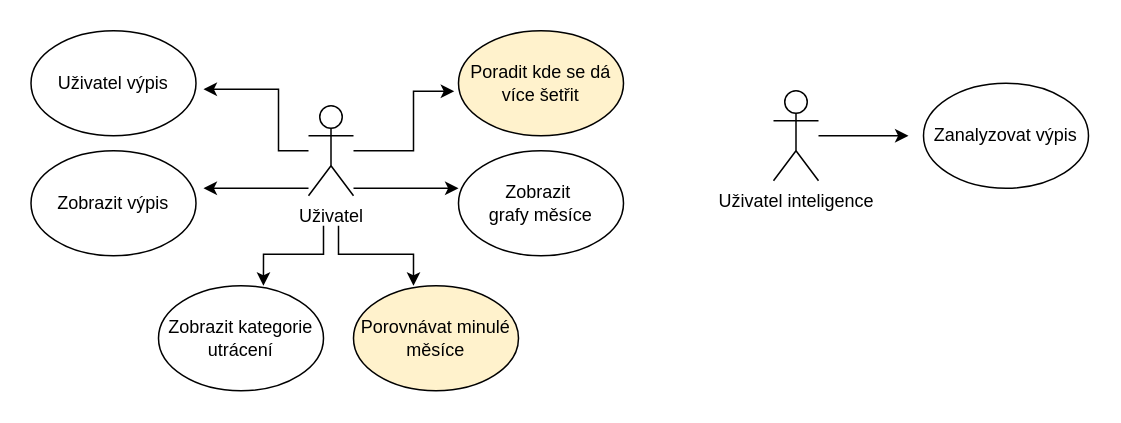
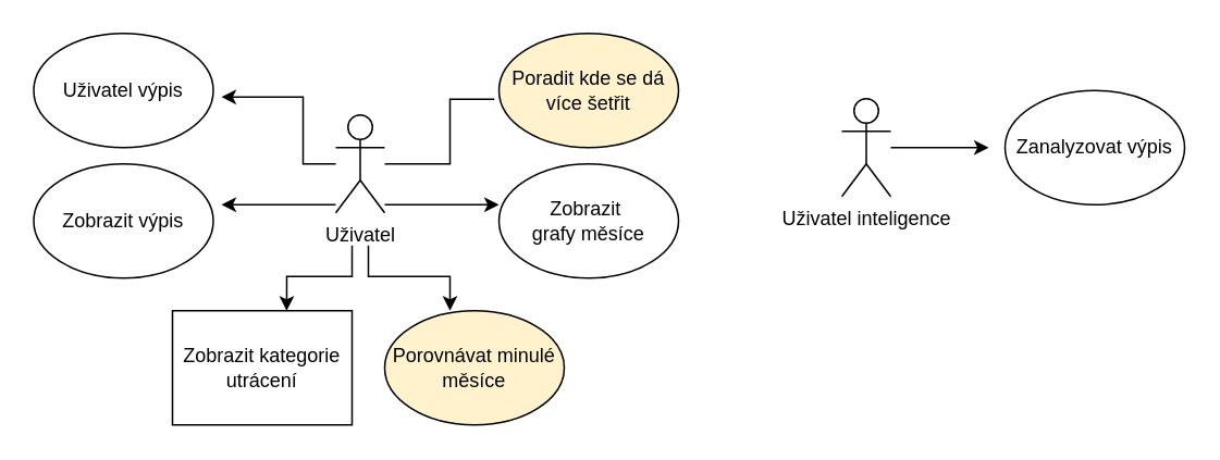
- <mxCell id="16" value="" style="endArrow=classic;html=1;edgeStyle=orthogonalEdgeStyle;rounded=0;entryX=-0.026;entryY=0.576;entryDx=0;entryDy=0;entryPerimeter=0;" edge="1" parent="1" source="2" target="13"><mxGeometry width="50" height="50" relative="1" as="geometry"><mxPoint x="245" y="101" as="sourcePoint" /><mxPoint x="295" y="60" as="targetPoint" /><Array as="points"><mxPoint x="275" y="100" /><mxPoint x="275" y="60" /></Array></mxGeometry></mxCell>
+ <mxCell id="16" value="" style="endArrow=none;html=1;edgeStyle=orthogonalEdgeStyle;rounded=0;entryX=-0.026;entryY=0.576;entryDx=0;entryDy=0;entryPerimeter=0;" edge="1" parent="1" source="2" target="13"><mxGeometry width="50" height="50" relative="1" as="geometry"><mxPoint x="245" y="101" as="sourcePoint" /><mxPoint x="295" y="60" as="targetPoint" /><Array as="points"><mxPoint x="275" y="100" /><mxPoint x="275" y="60" /></Array></mxGeometry></mxCell>
- <mxCell id="10" value="Zobrazit kategorie&lt;br&gt;utrácení" style="ellipse;whiteSpace=wrap;html=1;" vertex="1" parent="1"><mxGeometry x="105" y="190" width="110" height="70" as="geometry" /></mxCell>
+ <mxCell id="10" value="Zobrazit kategorie&lt;br&gt;utrácení" style="whiteSpace=wrap;html=1;rounded=0;" vertex="1" parent="1"><mxGeometry x="105" y="190" width="110" height="70" as="geometry" /></mxCell>
